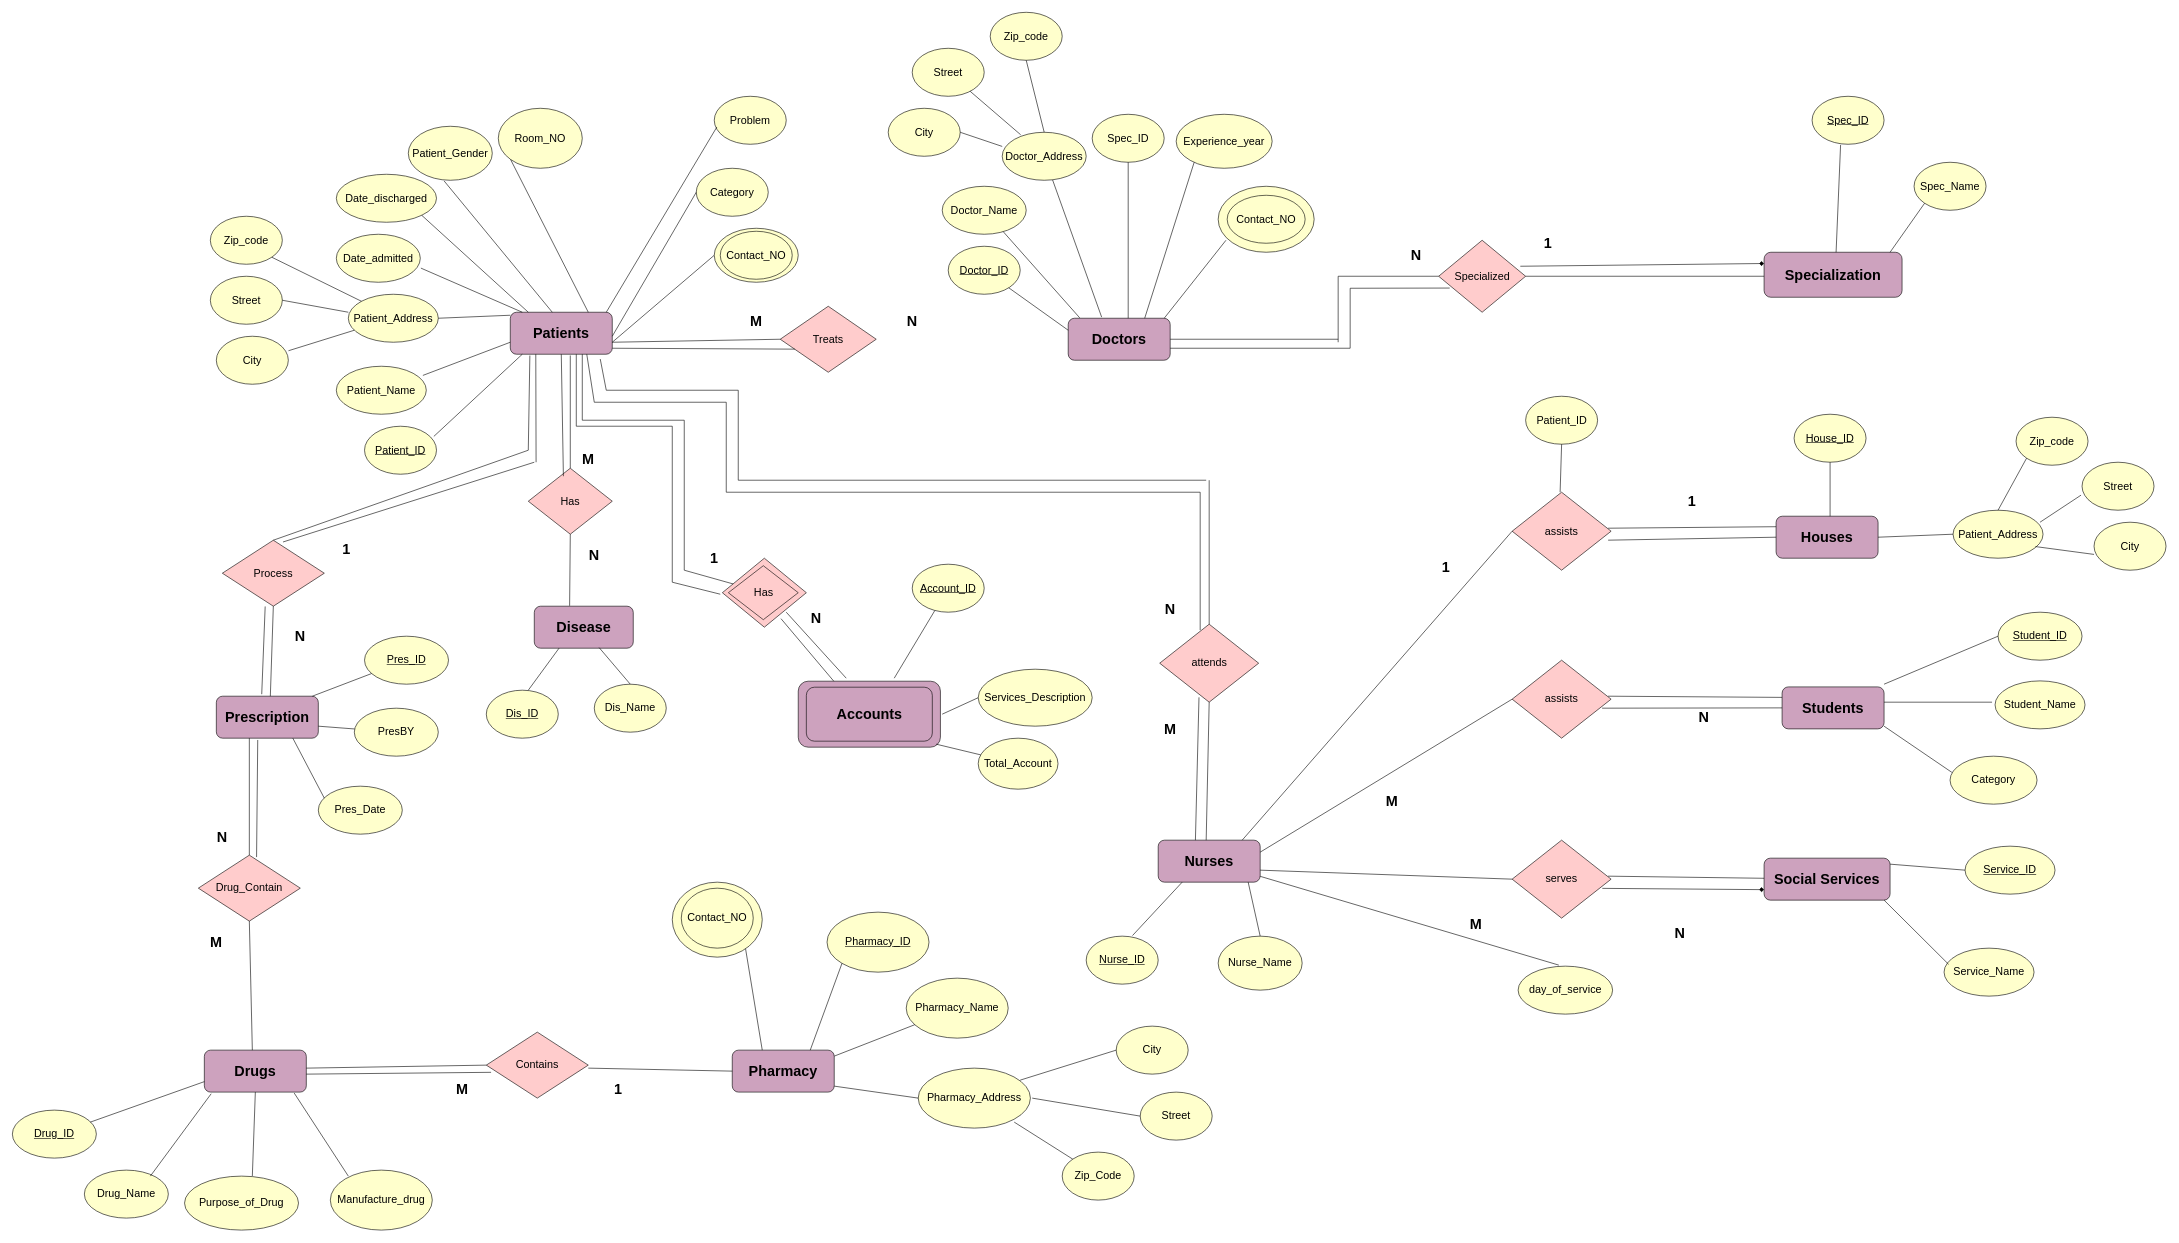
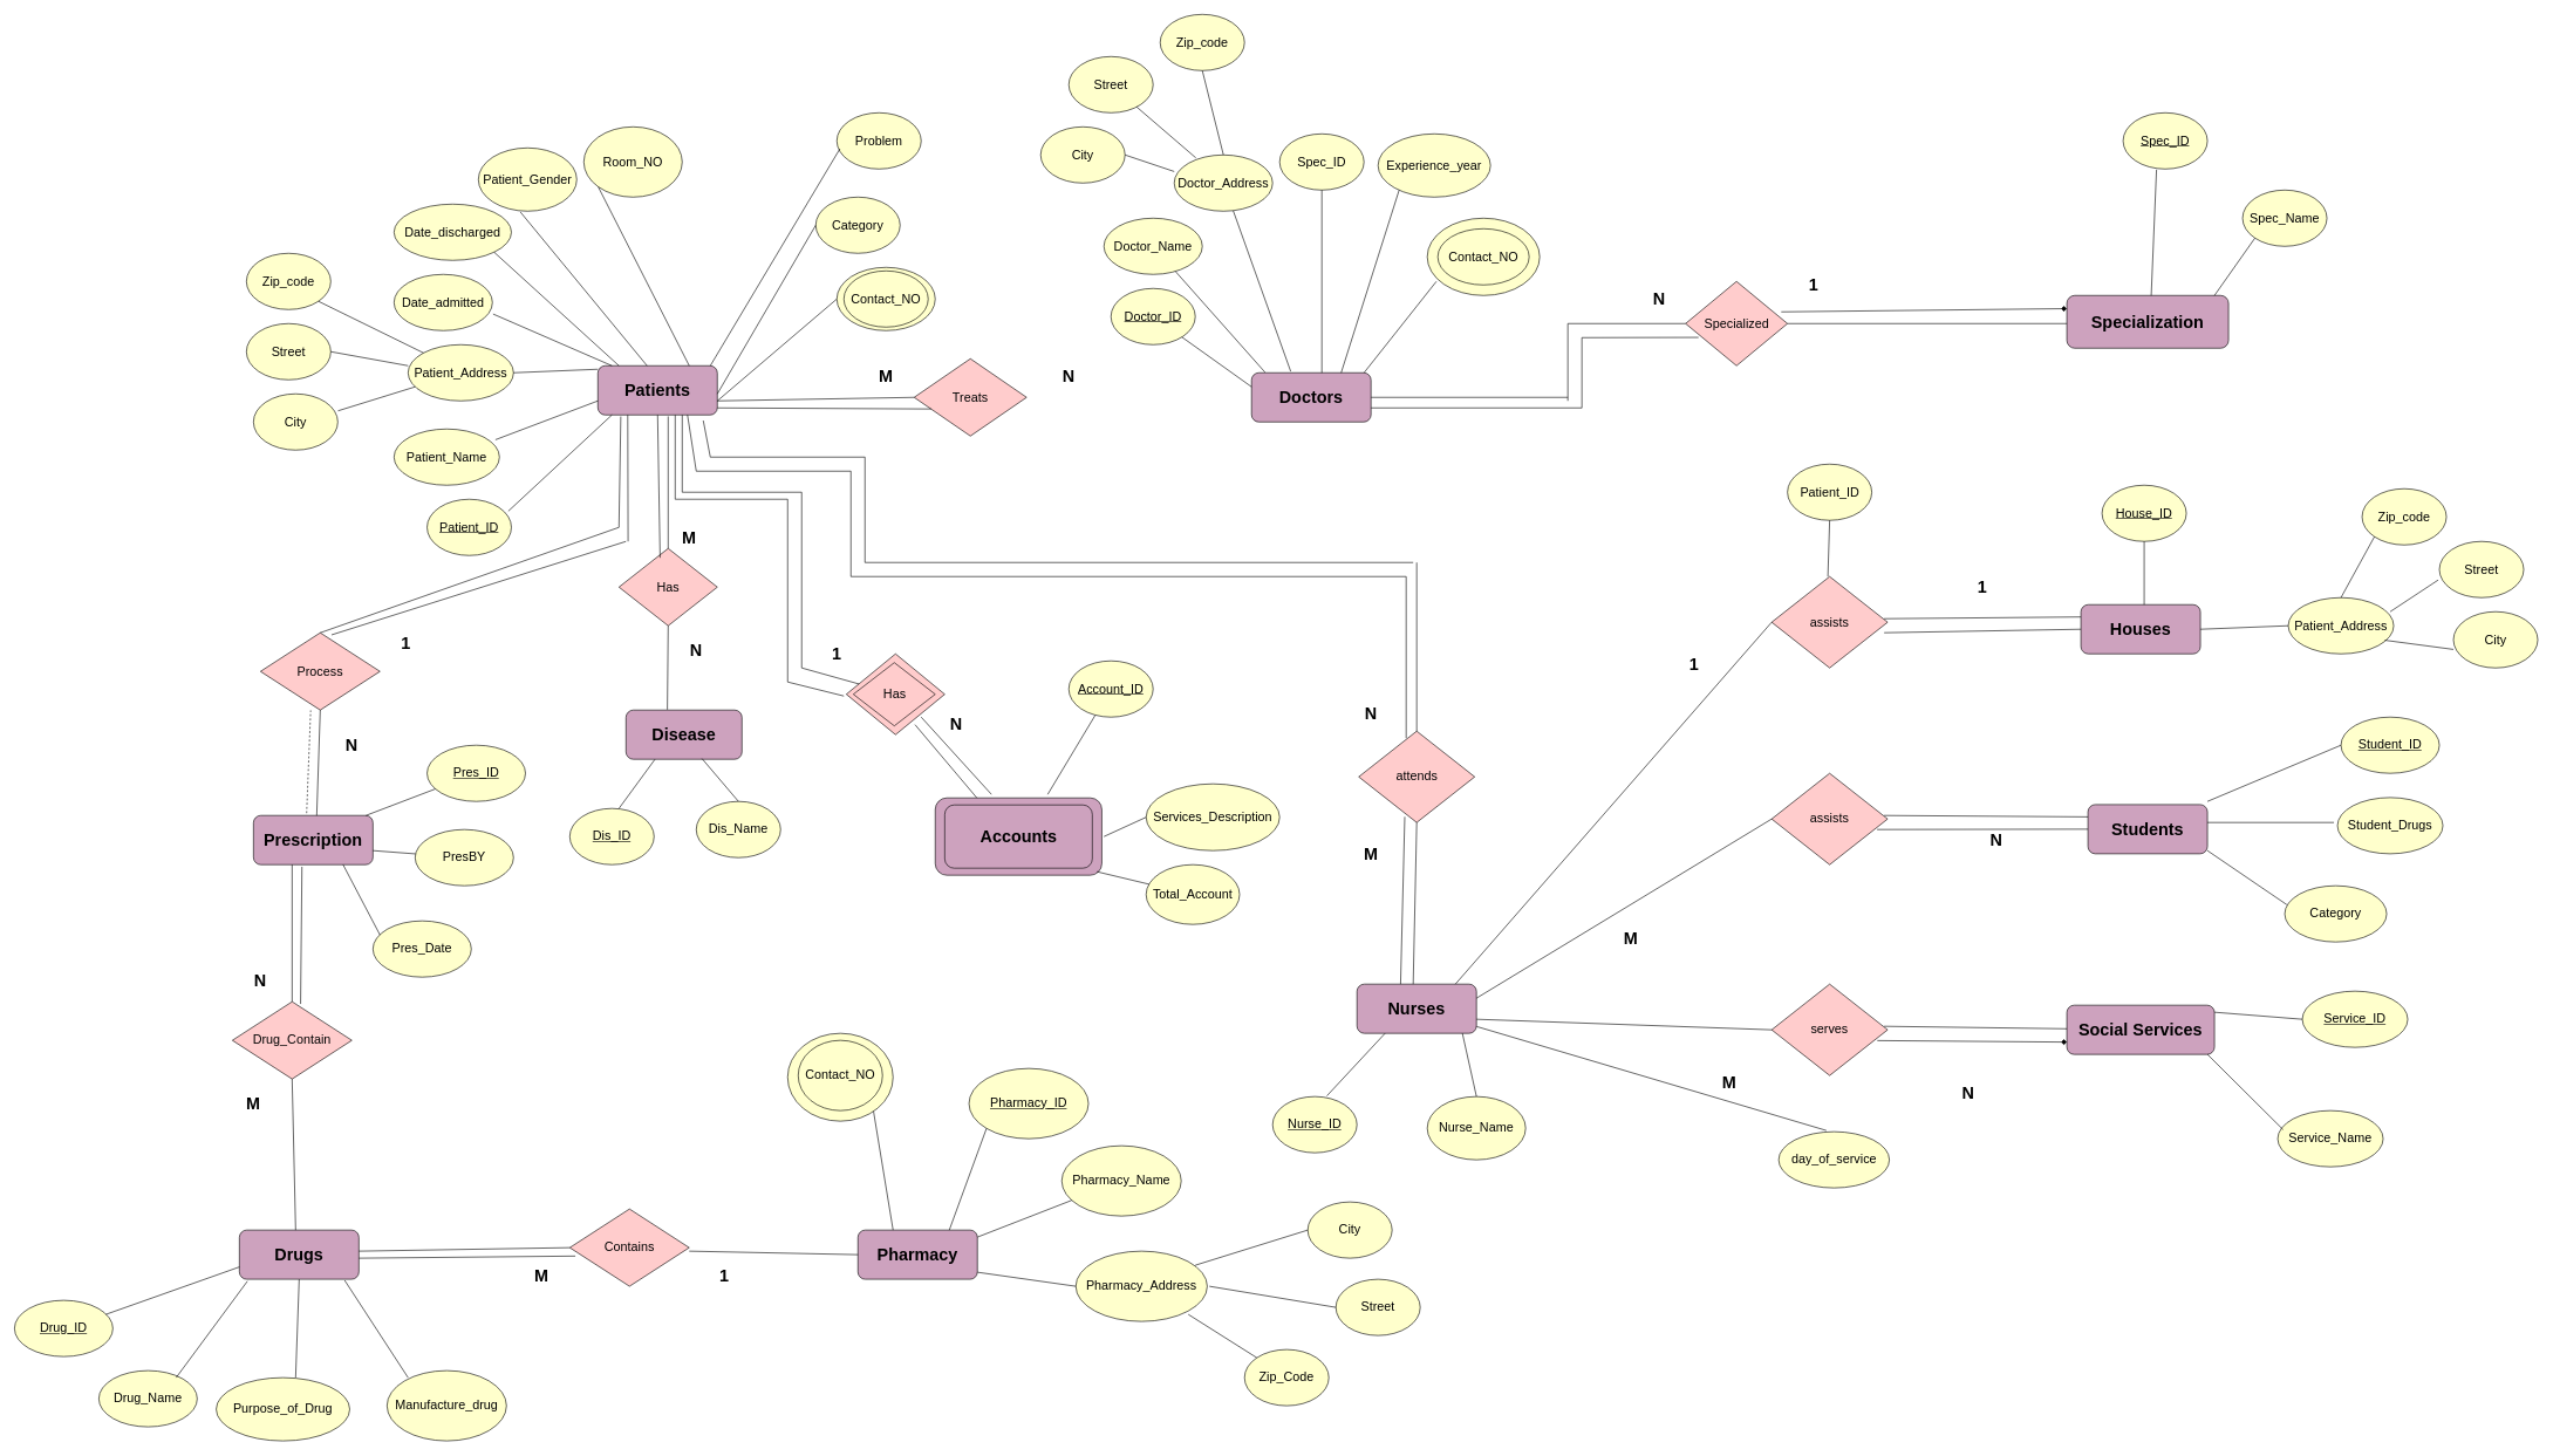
- <mxCell id="136" value="" style="endArrow=none;html=1;rounded=0;entryX=0.42;entryY=1.004;entryDx=0;entryDy=0;entryPerimeter=0;exitX=0.445;exitY=-0.047;exitDx=0;exitDy=0;exitPerimeter=0;" edge="1" parent="1" source="123" target="130"><mxGeometry width="50" height="50" relative="1" as="geometry"><mxPoint x="430" y="1160" as="sourcePoint" /><mxPoint x="480" y="1110" as="targetPoint" /></mxGeometry></mxCell>
+ <mxCell id="136" value="" style="endArrow=none;html=1;rounded=0;entryX=0.42;entryY=1.004;entryDx=0;entryDy=0;entryPerimeter=0;exitX=0.445;exitY=-0.047;exitDx=0;exitDy=0;exitPerimeter=0;dashed=1;" edge="1" parent="1" source="123" target="130"><mxGeometry width="50" height="50" relative="1" as="geometry"><mxPoint x="430" y="1160" as="sourcePoint" /><mxPoint x="480" y="1110" as="targetPoint" /></mxGeometry></mxCell>
- <mxCell id="88" value="&lt;font style=&quot;font-size: 18px;&quot;&gt;Student_Name&lt;/font&gt;" style="ellipse;whiteSpace=wrap;html=1;fillColor=#FFFFCC;" vertex="1" parent="1"><mxGeometry x="3325" y="1134.5" width="150" height="80" as="geometry" /></mxCell>
+ <mxCell id="88" value="&lt;font style=&quot;font-size: 18px;&quot;&gt;Student_Drugs&lt;/font&gt;" style="ellipse;whiteSpace=wrap;html=1;fillColor=#FFFFCC;" vertex="1" parent="1"><mxGeometry x="3325" y="1134.5" width="150" height="80" as="geometry" /></mxCell>
